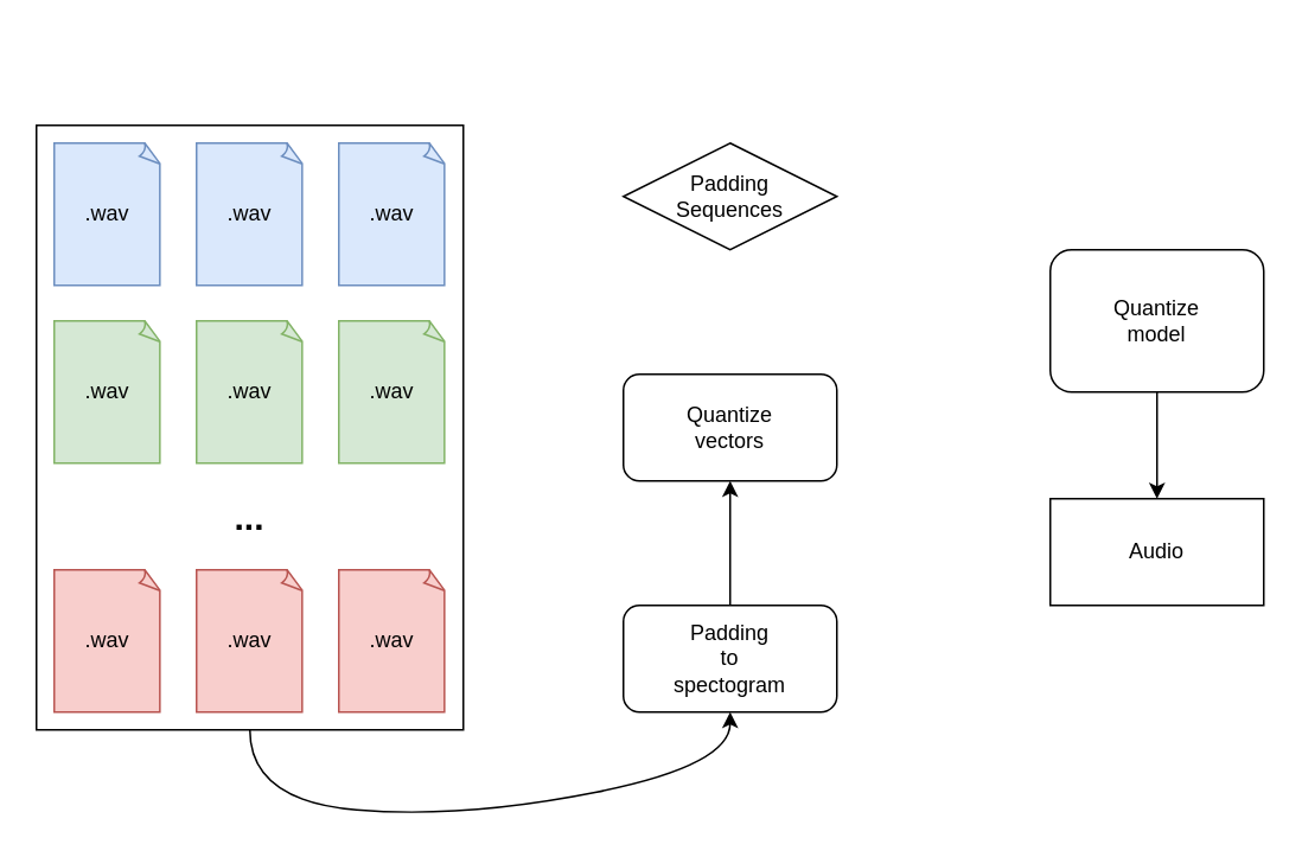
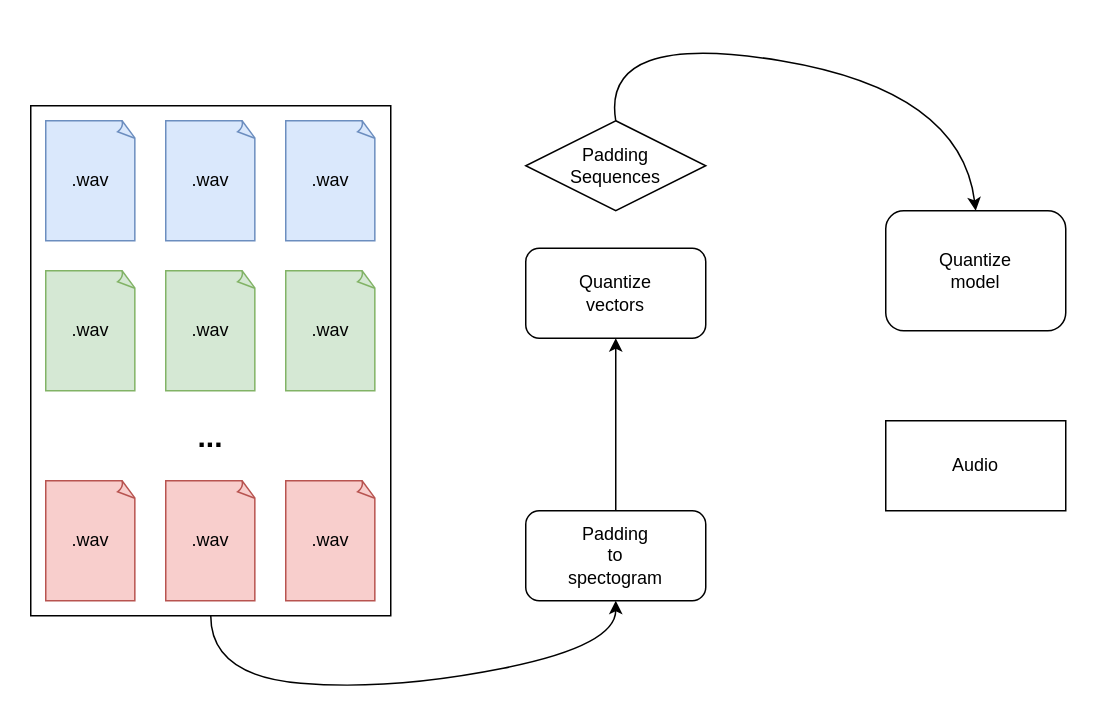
+ <mxCell id="18" value="" style="curved=1;endArrow=classic;html=1;rounded=0;exitX=0.5;exitY=0;exitDx=0;exitDy=0;entryX=0.5;entryY=0;entryDx=0;entryDy=0;" edge="1" parent="1" source="13" target="19"><mxGeometry width="50" height="50" relative="1" as="geometry"><mxPoint x="550" y="110" as="sourcePoint" /><mxPoint x="650" y="200" as="targetPoint" /><Array as="points"><mxPoint x="400" y="20" /><mxPoint x="640" y="60" /></Array></mxGeometry></mxCell>
- <mxCell id="14" value="Quantize&lt;div&gt;vectors&lt;/div&gt;" style="rounded=1;whiteSpace=wrap;html=1;" vertex="1" parent="1"><mxGeometry x="350" y="210" width="120" height="60" as="geometry" /></mxCell>
+ <mxCell id="14" value="Quantize&lt;div&gt;vectors&lt;/div&gt;" style="rounded=1;whiteSpace=wrap;html=1;" vertex="1" parent="1"><mxGeometry x="350" y="165" width="120" height="60" as="geometry" /></mxCell>
- <mxCell id="21" value="" style="endArrow=classic;html=1;rounded=0;exitX=0.5;exitY=1;exitDx=0;exitDy=0;entryX=0.5;entryY=0;entryDx=0;entryDy=0;" edge="1" parent="1" source="19" target="20"><mxGeometry width="50" height="50" relative="1" as="geometry"><mxPoint x="380" y="300" as="sourcePoint" /><mxPoint x="430" y="250" as="targetPoint" /></mxGeometry></mxCell>
